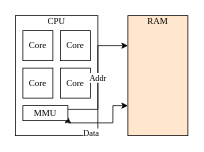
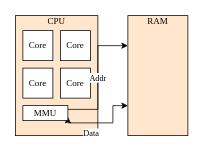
- <mxCell id="3" value="&lt;div&gt;CPU&lt;/div&gt;&lt;div&gt;&lt;br&gt;&lt;/div&gt;&lt;div&gt;&lt;br&gt;&lt;/div&gt;&lt;div&gt;&lt;br&gt;&lt;/div&gt;&lt;div&gt;&lt;br&gt;&lt;/div&gt;&lt;div&gt;&lt;br&gt;&lt;/div&gt;&lt;div&gt;&lt;br&gt;&lt;/div&gt;&lt;div&gt;&lt;br&gt;&lt;/div&gt;&lt;div&gt;&lt;br&gt;&lt;/div&gt;&lt;div&gt;&lt;br&gt;&lt;/div&gt;&lt;div&gt;&lt;br&gt;&lt;/div&gt;" style="rounded=0;whiteSpace=wrap;html=1;fontFamily=palatino;" parent="1" vertex="1"><mxGeometry x="20" y="20" width="110" height="160" as="geometry" /></mxCell>
+ <mxCell id="3" value="&lt;div&gt;CPU&lt;/div&gt;&lt;div&gt;&lt;br&gt;&lt;/div&gt;&lt;div&gt;&lt;br&gt;&lt;/div&gt;&lt;div&gt;&lt;br&gt;&lt;/div&gt;&lt;div&gt;&lt;br&gt;&lt;/div&gt;&lt;div&gt;&lt;br&gt;&lt;/div&gt;&lt;div&gt;&lt;br&gt;&lt;/div&gt;&lt;div&gt;&lt;br&gt;&lt;/div&gt;&lt;div&gt;&lt;br&gt;&lt;/div&gt;&lt;div&gt;&lt;br&gt;&lt;/div&gt;&lt;div&gt;&lt;br&gt;&lt;/div&gt;" style="rounded=0;whiteSpace=wrap;html=1;fontFamily=palatino;fillColor=#ffe6cc;" parent="1" vertex="1"><mxGeometry x="20" y="20" width="110" height="160" as="geometry" /></mxCell>
